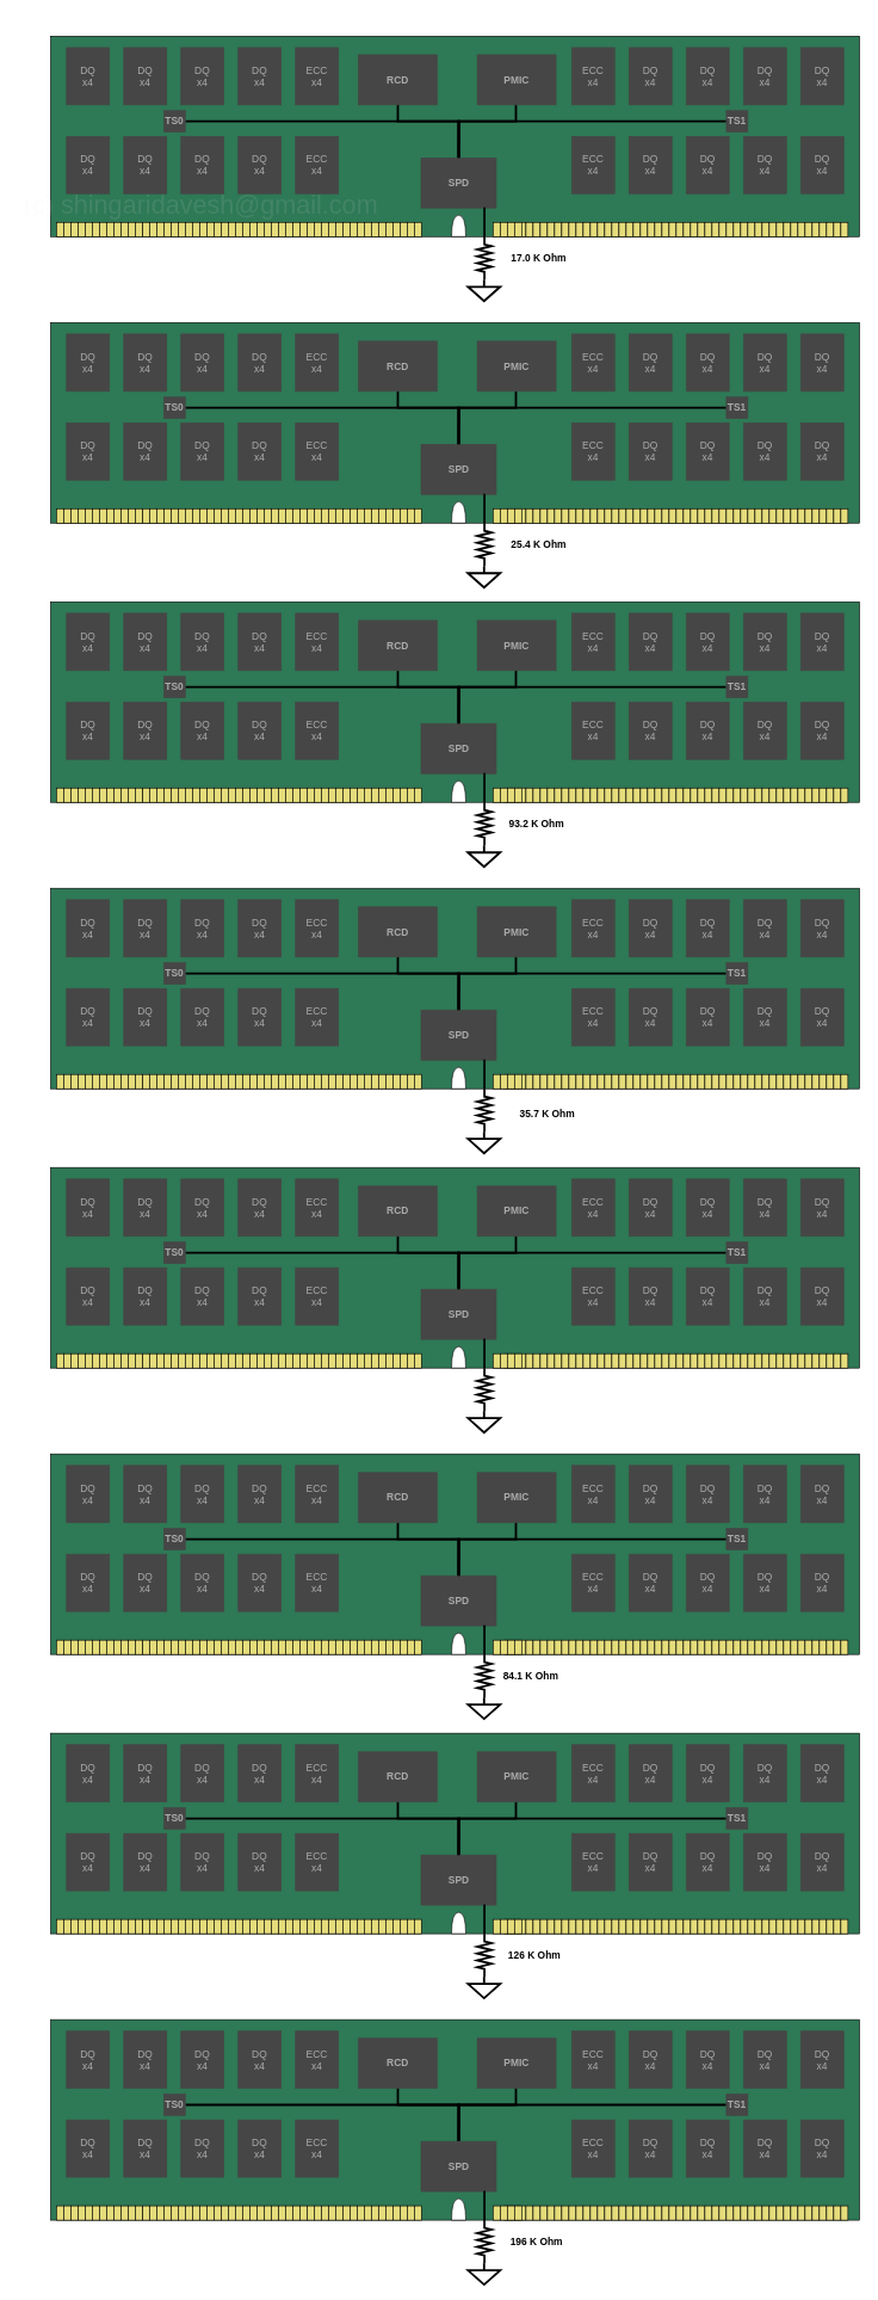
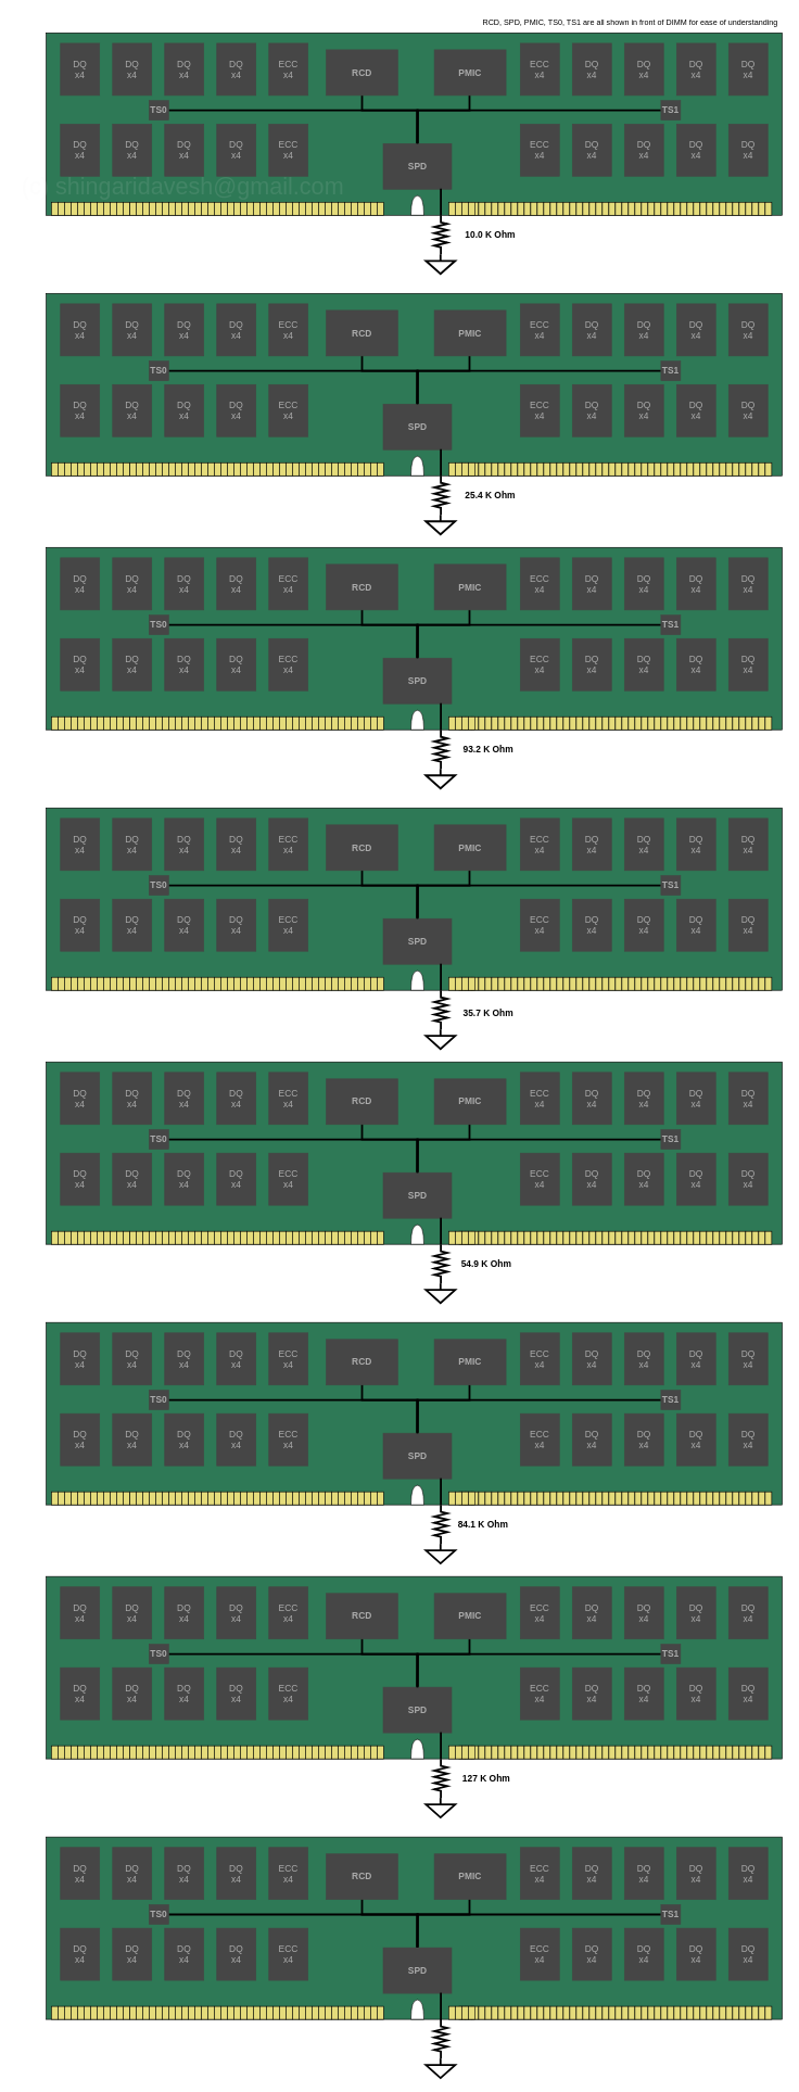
+ <mxCell id="87" value="RCD, SPD, PMIC, TS0, TS1 are all shown in front of DIMM for ease of understanding" style="text;html=1;align=center;verticalAlign=middle;whiteSpace=wrap;rounded=0;" vertex="1" parent="1"><mxGeometry x="730" y="20" width="474" height="30" as="geometry" /></mxCell>
- <mxCell id="1100" value="&lt;b&gt;&lt;font style=&quot;font-size: 14px;&quot;&gt;17.0 K Ohm&lt;/font&gt;&lt;/b&gt;" style="text;html=1;align=center;verticalAlign=middle;whiteSpace=wrap;rounded=0;" vertex="1" parent="1"><mxGeometry x="704" y="345" width="96" height="30" as="geometry" /></mxCell>
+ <mxCell id="1100" value="&lt;b&gt;&lt;font style=&quot;font-size: 14px;&quot;&gt;10.0 K Ohm&lt;/font&gt;&lt;/b&gt;" style="text;html=1;align=center;verticalAlign=middle;whiteSpace=wrap;rounded=0;" vertex="1" parent="1"><mxGeometry x="704" y="345" width="96" height="30" as="geometry" /></mxCell>
- <mxCell id="1103" value="&lt;b&gt;&lt;font style=&quot;font-size: 14px;&quot;&gt;35.7 K Ohm&lt;/font&gt;&lt;/b&gt;" style="text;html=1;align=center;verticalAlign=middle;whiteSpace=wrap;rounded=0;" vertex="1" parent="1"><mxGeometry x="716" y="1540" width="96" height="30" as="geometry" /></mxCell>
+ <mxCell id="1103" value="&lt;b&gt;&lt;font style=&quot;font-size: 14px;&quot;&gt;35.7 K Ohm&lt;/font&gt;&lt;/b&gt;" style="text;html=1;align=center;verticalAlign=middle;whiteSpace=wrap;rounded=0;" vertex="1" parent="1"><mxGeometry x="701" y="1540" width="96" height="30" as="geometry" /></mxCell>
+ <mxCell id="1104" value="&lt;b&gt;&lt;font style=&quot;font-size: 14px;&quot;&gt;54.9 K Ohm&lt;/font&gt;&lt;/b&gt;" style="text;html=1;align=center;verticalAlign=middle;whiteSpace=wrap;rounded=0;" vertex="1" parent="1"><mxGeometry x="698" y="1925" width="96" height="30" as="geometry" /></mxCell>
- <mxCell id="1106" value="&lt;b&gt;&lt;font style=&quot;font-size: 14px;&quot;&gt;126 K Ohm&lt;/font&gt;&lt;/b&gt;" style="text;html=1;align=center;verticalAlign=middle;whiteSpace=wrap;rounded=0;" vertex="1" parent="1"><mxGeometry x="698" y="2715" width="96" height="30" as="geometry" /></mxCell>
+ <mxCell id="1106" value="&lt;b&gt;&lt;font style=&quot;font-size: 14px;&quot;&gt;127 K Ohm&lt;/font&gt;&lt;/b&gt;" style="text;html=1;align=center;verticalAlign=middle;whiteSpace=wrap;rounded=0;" vertex="1" parent="1"><mxGeometry x="698" y="2715" width="96" height="30" as="geometry" /></mxCell>
- <mxCell id="1107" value="&lt;b&gt;&lt;font style=&quot;font-size: 14px;&quot;&gt;196 K Ohm&lt;/font&gt;&lt;/b&gt;" style="text;html=1;align=center;verticalAlign=middle;whiteSpace=wrap;rounded=0;" vertex="1" parent="1"><mxGeometry x="701" y="3115" width="96" height="30" as="geometry" /></mxCell>
